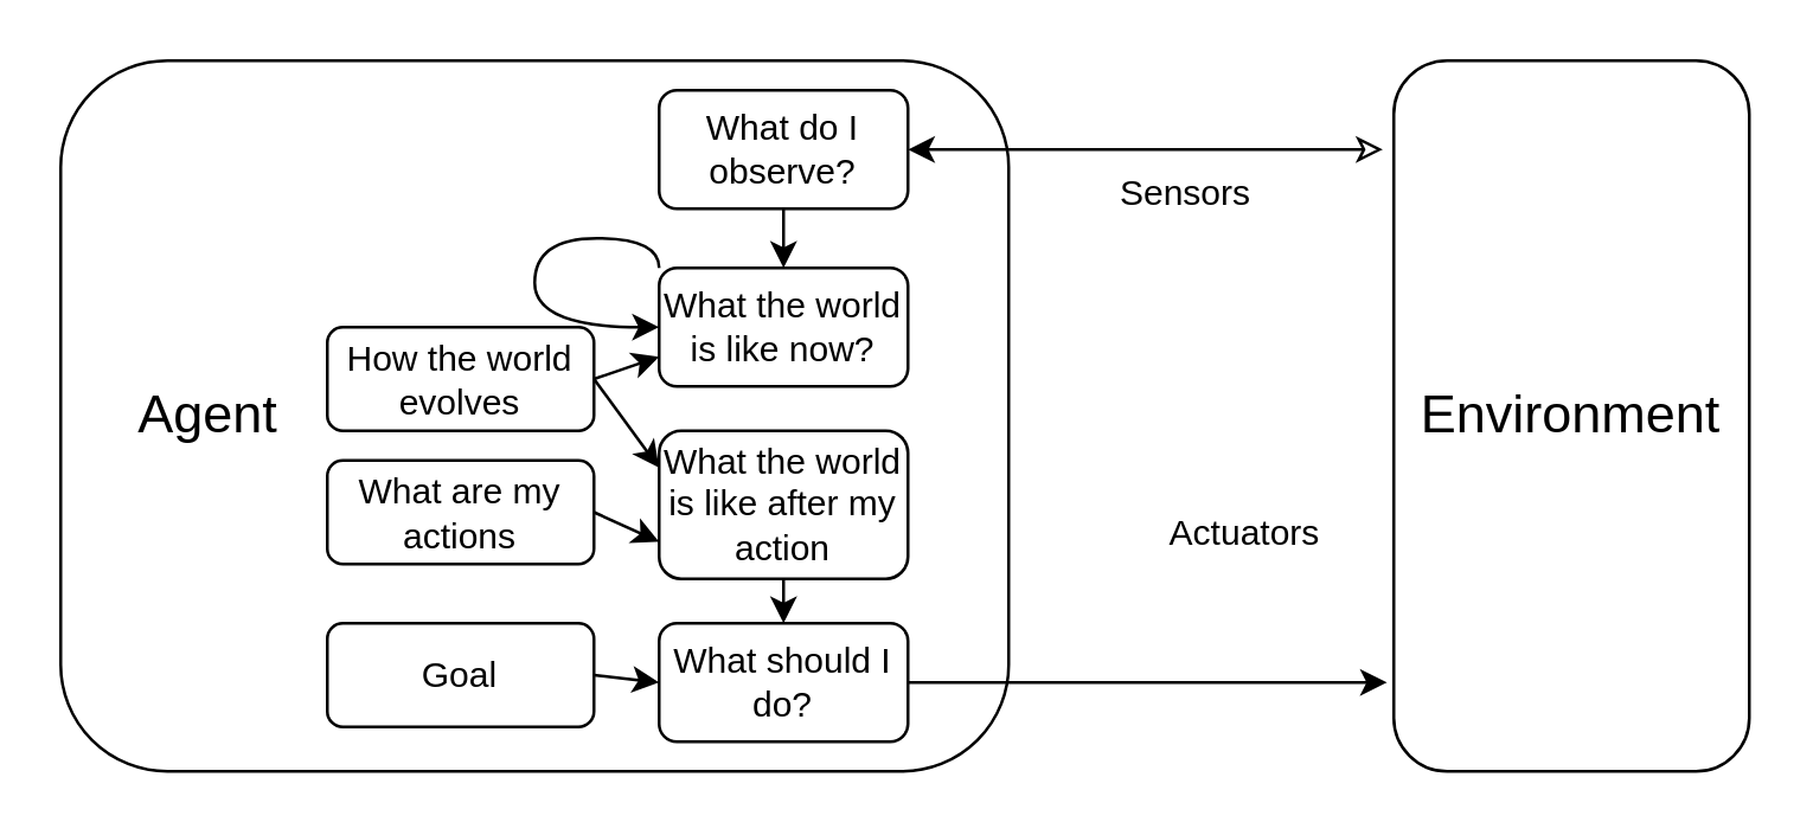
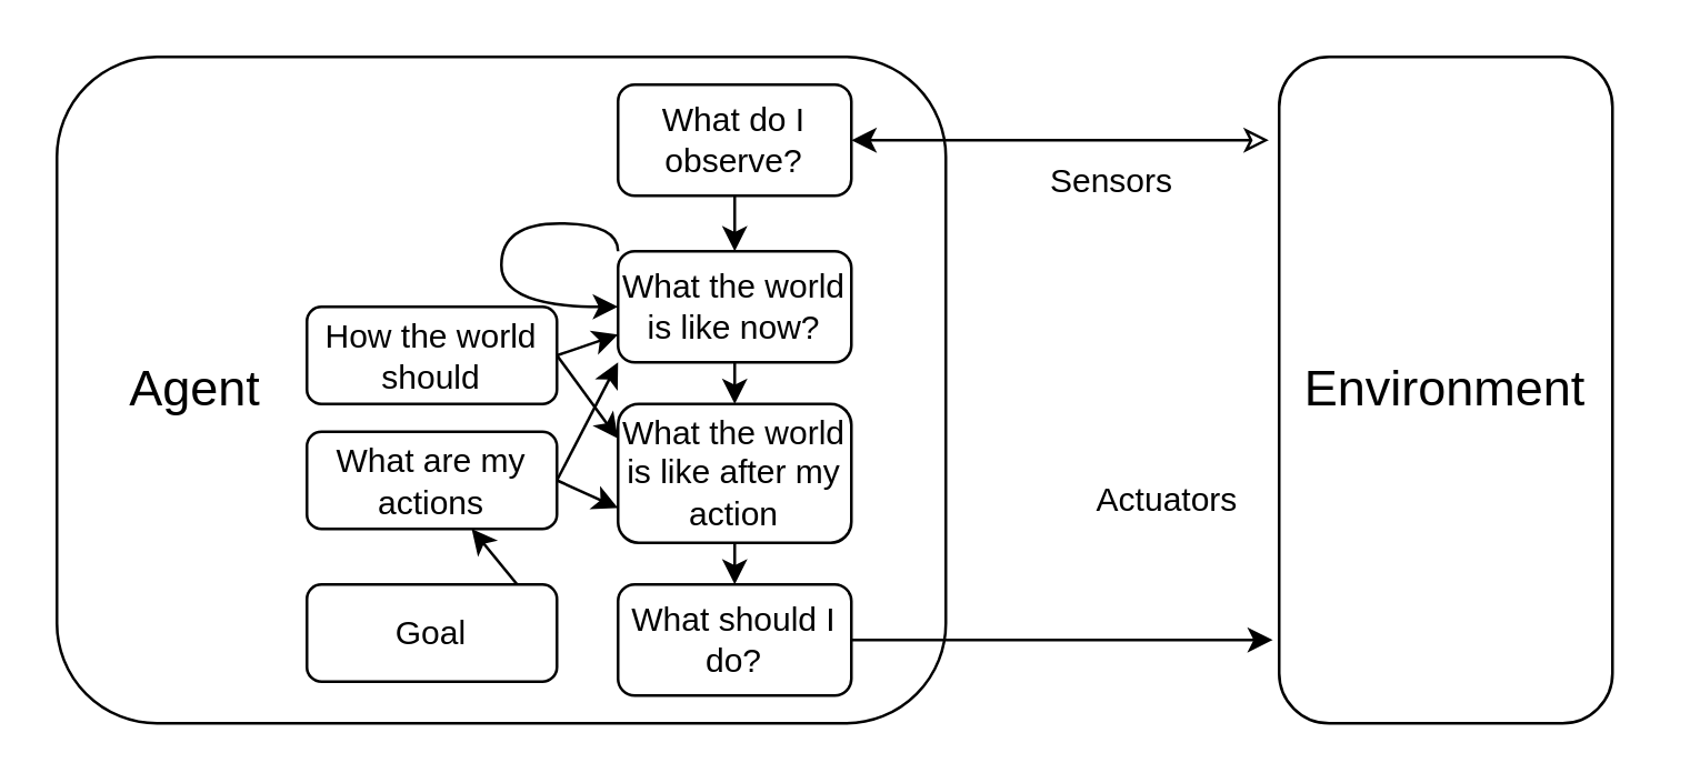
- <mxCell id="19" value="How the world evolves" style="rounded=1;whiteSpace=wrap;html=1;" vertex="1" parent="1"><mxGeometry x="110" y="110" width="90" height="35" as="geometry" /></mxCell>
+ <mxCell id="19" value="How the world should" style="rounded=1;whiteSpace=wrap;html=1;" vertex="1" parent="1"><mxGeometry x="110" y="110" width="90" height="35" as="geometry" /></mxCell>
+ <mxCell id="14" style="edgeStyle=orthogonalEdgeStyle;curved=1;rounded=1;orthogonalLoop=1;jettySize=auto;html=1;exitX=0.5;exitY=1;exitDx=0;exitDy=0;entryX=0.5;entryY=0;entryDx=0;entryDy=0;" edge="1" parent="1" source="15" target="13"><mxGeometry relative="1" as="geometry" /></mxCell>
- <mxCell id="2" value="&lt;font style=&quot;font-size: 18px;&quot;&gt;Environment&lt;/font&gt;" style="rounded=1;whiteSpace=wrap;html=1;" vertex="1" parent="1"><mxGeometry x="470" y="20" width="120" height="240" as="geometry" /></mxCell>
+ <mxCell id="2" value="&lt;font style=&quot;font-size: 18px;&quot;&gt;Environment&lt;/font&gt;" style="rounded=1;whiteSpace=wrap;html=1;" vertex="1" parent="1"><mxGeometry x="460" y="20" width="120" height="240" as="geometry" /></mxCell>
+ <mxCell id="20" style="rounded=1;orthogonalLoop=1;jettySize=auto;html=1;exitX=1;exitY=0.5;exitDx=0;exitDy=0;entryX=0;entryY=1;entryDx=0;entryDy=0;" edge="1" parent="1" source="22" target="15"><mxGeometry relative="1" as="geometry" /></mxCell>
- <mxCell id="23" style="rounded=1;orthogonalLoop=1;jettySize=auto;html=1;exitX=1;exitY=0.5;exitDx=0;exitDy=0;entryX=0;entryY=0.5;entryDx=0;entryDy=0;" edge="1" parent="1" source="24" target="7"><mxGeometry relative="1" as="geometry" /></mxCell>
+ <mxCell id="23" style="rounded=1;orthogonalLoop=1;jettySize=auto;html=1;exitX=1;exitY=0.5;exitDx=0;exitDy=0;" edge="1" parent="1" source="24" target="22"><mxGeometry relative="1" as="geometry" /></mxCell>
